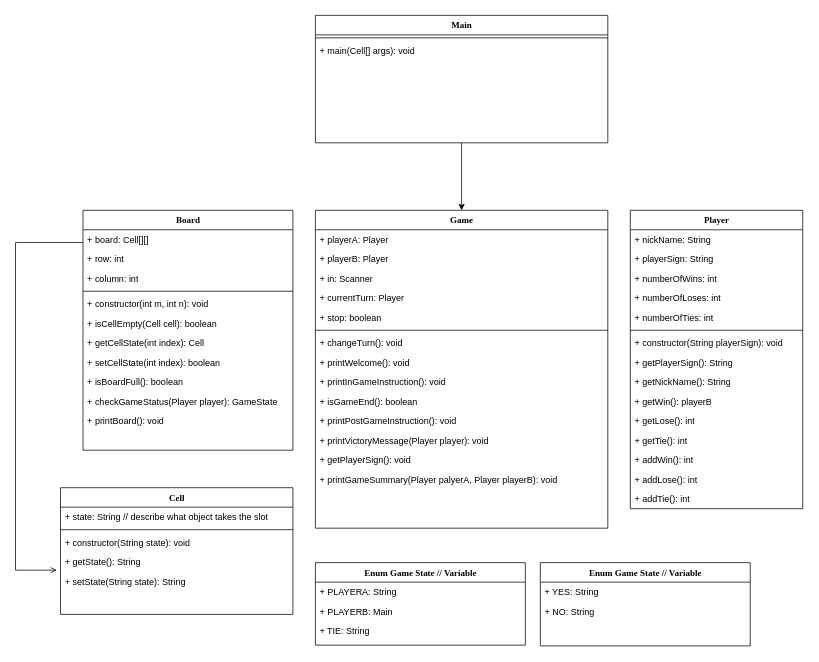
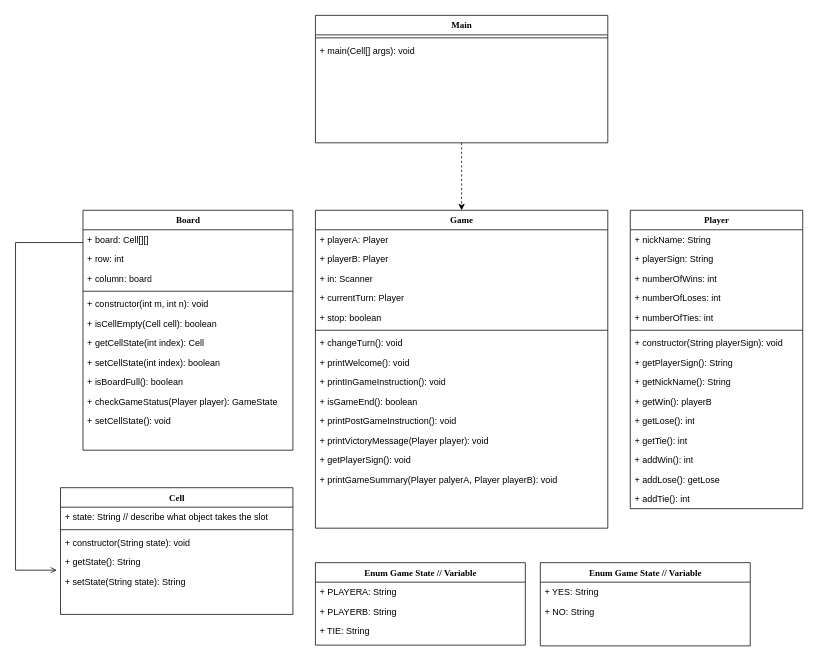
- <mxCell id="56" style="edgeStyle=orthogonalEdgeStyle;rounded=0;orthogonalLoop=1;jettySize=auto;html=1;startSize=30;" edge="1" parent="1" source="57" target="15"><mxGeometry relative="1" as="geometry"><mxPoint x="615" y="370" as="targetPoint" /></mxGeometry></mxCell>
+ <mxCell id="56" style="edgeStyle=orthogonalEdgeStyle;rounded=0;orthogonalLoop=1;jettySize=auto;html=1;startSize=30;dashed=1;" edge="1" parent="1" source="57" target="15"><mxGeometry relative="1" as="geometry"><mxPoint x="615" y="370" as="targetPoint" /></mxGeometry></mxCell>
- <mxCell id="6" value="+ column: int" style="text;html=1;strokeColor=none;fillColor=none;align=left;verticalAlign=top;spacingLeft=4;spacingRight=4;whiteSpace=wrap;overflow=hidden;rotatable=0;points=[[0,0.5],[1,0.5]];portConstraint=eastwest;" vertex="1" parent="3"><mxGeometry y="78" width="280" height="26" as="geometry" /></mxCell>
+ <mxCell id="6" value="+ column: board" style="text;html=1;strokeColor=none;fillColor=none;align=left;verticalAlign=top;spacingLeft=4;spacingRight=4;whiteSpace=wrap;overflow=hidden;rotatable=0;points=[[0,0.5],[1,0.5]];portConstraint=eastwest;" vertex="1" parent="3"><mxGeometry y="78" width="280" height="26" as="geometry" /></mxCell>
- <mxCell id="14" value="+ printBoard(): void" style="text;html=1;strokeColor=none;fillColor=none;align=left;verticalAlign=top;spacingLeft=4;spacingRight=4;whiteSpace=wrap;overflow=hidden;rotatable=0;points=[[0,0.5],[1,0.5]];portConstraint=eastwest;" vertex="1" parent="3"><mxGeometry y="268" width="280" height="26" as="geometry" /></mxCell>
+ <mxCell id="14" value="+ setCellState(): void" style="text;html=1;strokeColor=none;fillColor=none;align=left;verticalAlign=top;spacingLeft=4;spacingRight=4;whiteSpace=wrap;overflow=hidden;rotatable=0;points=[[0,0.5],[1,0.5]];portConstraint=eastwest;" vertex="1" parent="3"><mxGeometry y="268" width="280" height="26" as="geometry" /></mxCell>
- <mxCell id="50" value="+ addLose(): int" style="text;html=1;strokeColor=none;fillColor=none;align=left;verticalAlign=top;spacingLeft=4;spacingRight=4;whiteSpace=wrap;overflow=hidden;rotatable=0;points=[[0,0.5],[1,0.5]];portConstraint=eastwest;" vertex="1" parent="36"><mxGeometry y="346" width="230" height="26" as="geometry" /></mxCell>
+ <mxCell id="50" value="+ addLose(): getLose" style="text;html=1;strokeColor=none;fillColor=none;align=left;verticalAlign=top;spacingLeft=4;spacingRight=4;whiteSpace=wrap;overflow=hidden;rotatable=0;points=[[0,0.5],[1,0.5]];portConstraint=eastwest;" vertex="1" parent="36"><mxGeometry y="346" width="230" height="26" as="geometry" /></mxCell>
- <mxCell id="54" value="+ PLAYERB: Main" style="text;html=1;strokeColor=none;fillColor=none;align=left;verticalAlign=top;spacingLeft=4;spacingRight=4;whiteSpace=wrap;overflow=hidden;rotatable=0;points=[[0,0.5],[1,0.5]];portConstraint=eastwest;" vertex="1" parent="52"><mxGeometry y="52" width="280" height="26" as="geometry" /></mxCell>
+ <mxCell id="54" value="+ PLAYERB: String" style="text;html=1;strokeColor=none;fillColor=none;align=left;verticalAlign=top;spacingLeft=4;spacingRight=4;whiteSpace=wrap;overflow=hidden;rotatable=0;points=[[0,0.5],[1,0.5]];portConstraint=eastwest;" vertex="1" parent="52"><mxGeometry y="52" width="280" height="26" as="geometry" /></mxCell>
